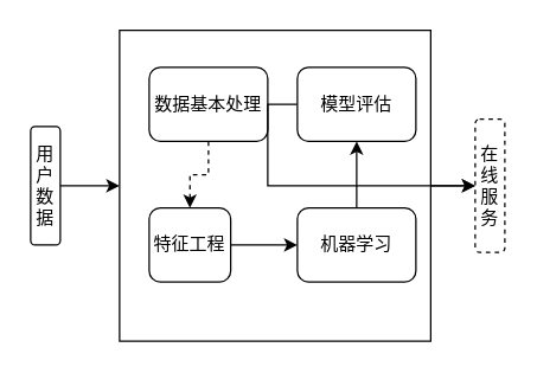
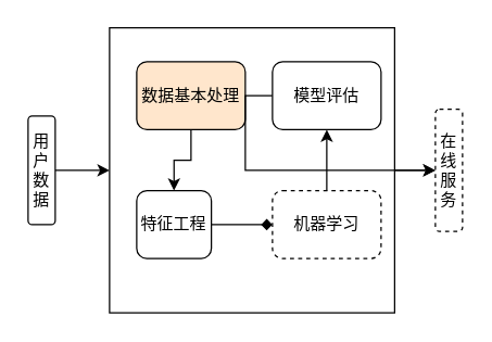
- <mxCell id="7" value="数据基本处理" style="rounded=1;whiteSpace=wrap;html=1;" parent="1" vertex="1"><mxGeometry x="100" y="45" width="80" height="50" as="geometry" /></mxCell>
+ <mxCell id="7" value="数据基本处理" style="rounded=1;whiteSpace=wrap;html=1;fillColor=#ffe6cc;" parent="1" vertex="1"><mxGeometry x="100" y="45" width="80" height="50" as="geometry" /></mxCell>
- <mxCell id="6" style="edgeStyle=orthogonalEdgeStyle;rounded=0;orthogonalLoop=1;jettySize=auto;html=1;exitX=0.5;exitY=1;exitDx=0;exitDy=0;entryX=0.5;entryY=0;entryDx=0;entryDy=0;dashed=1;" parent="1" source="7" target="9" edge="1"><mxGeometry relative="1" as="geometry" /></mxCell>
+ <mxCell id="6" style="edgeStyle=orthogonalEdgeStyle;rounded=0;orthogonalLoop=1;jettySize=auto;html=1;exitX=0.5;exitY=1;exitDx=0;exitDy=0;entryX=0.5;entryY=0;entryDx=0;entryDy=0;" parent="1" source="7" target="9" edge="1"><mxGeometry relative="1" as="geometry" /></mxCell>
- <mxCell id="8" style="edgeStyle=orthogonalEdgeStyle;rounded=0;orthogonalLoop=1;jettySize=auto;html=1;exitX=1;exitY=0.5;exitDx=0;exitDy=0;entryX=0;entryY=0.5;entryDx=0;entryDy=0;" parent="1" source="9" target="13" edge="1"><mxGeometry relative="1" as="geometry" /></mxCell>
+ <mxCell id="8" style="edgeStyle=orthogonalEdgeStyle;rounded=0;orthogonalLoop=1;jettySize=auto;html=1;exitX=1;exitY=0.5;exitDx=0;exitDy=0;entryX=0;entryY=0.5;entryDx=0;entryDy=0;endArrow=diamond;" parent="1" source="9" target="13" edge="1"><mxGeometry relative="1" as="geometry" /></mxCell>
- <mxCell id="13" value="机器学习" style="rounded=1;whiteSpace=wrap;html=1;" parent="1" vertex="1"><mxGeometry x="200" y="140" width="80" height="50" as="geometry" /></mxCell>
+ <mxCell id="13" value="机器学习" style="rounded=1;whiteSpace=wrap;html=1;dashed=1;" parent="1" vertex="1"><mxGeometry x="200" y="140" width="80" height="50" as="geometry" /></mxCell>
